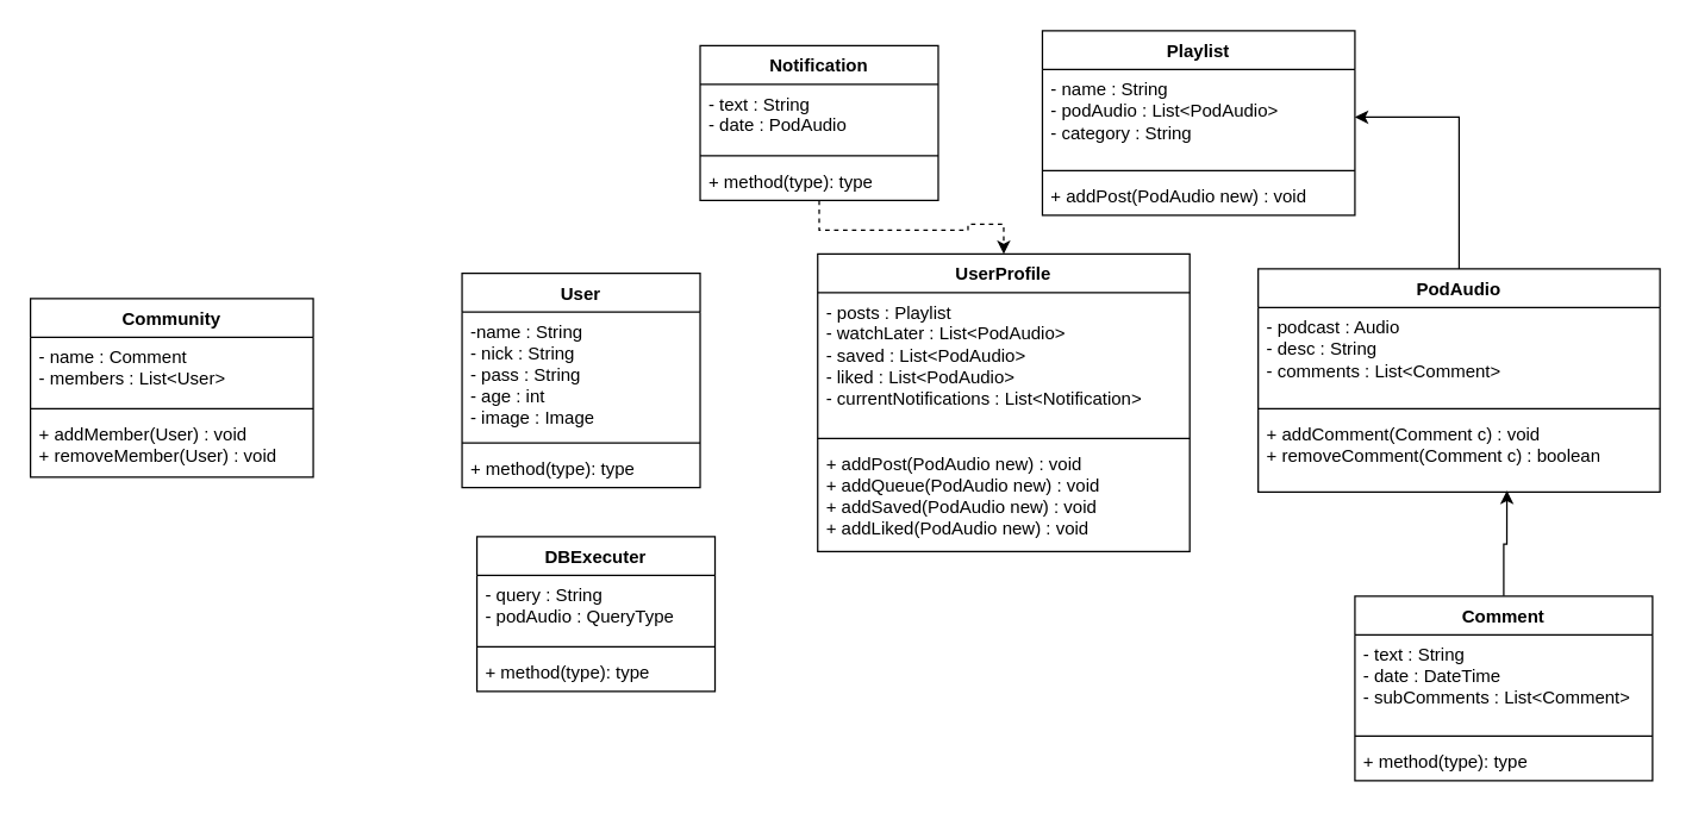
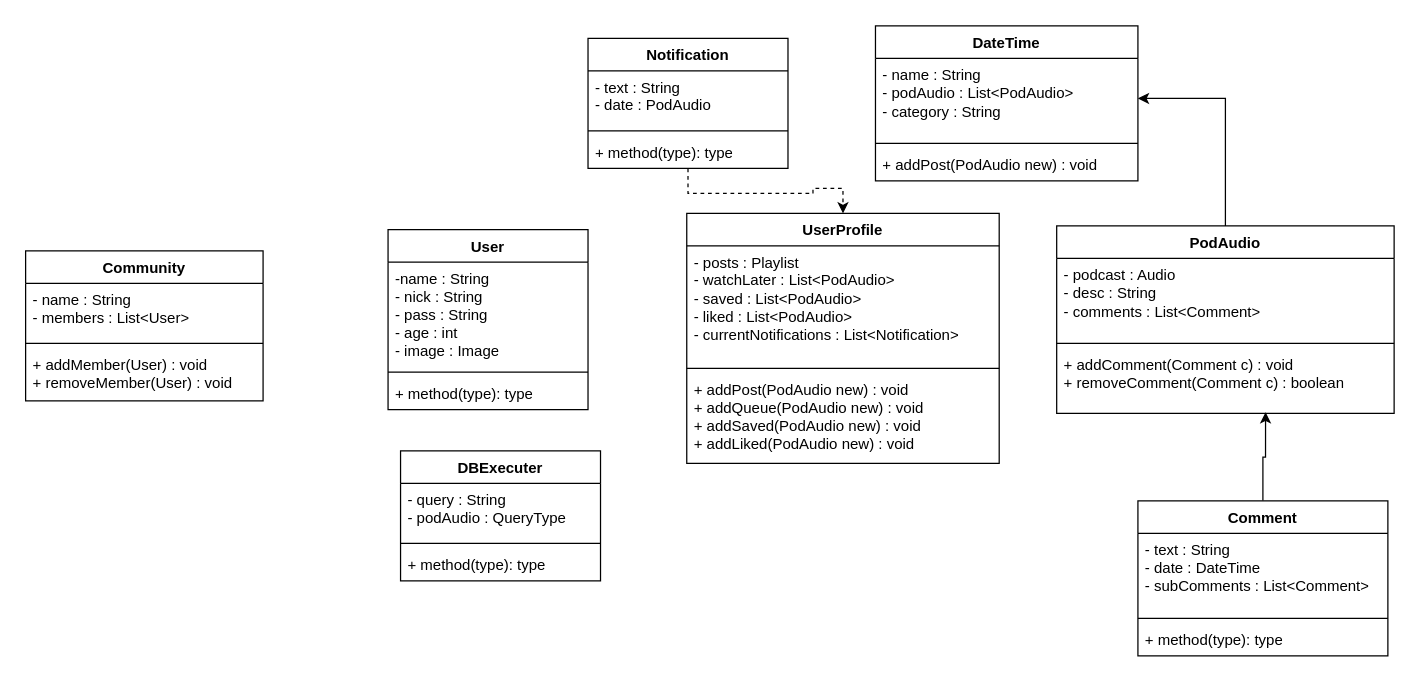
- <mxCell id="20" value="Playlist" style="swimlane;fontStyle=1;align=center;verticalAlign=top;childLayout=stackLayout;horizontal=1;startSize=26;horizontalStack=0;resizeParent=1;resizeParentMax=0;resizeLast=0;collapsible=1;marginBottom=0;whiteSpace=wrap;html=1;" vertex="1" parent="1"><mxGeometry x="700" y="20" width="210" height="124" as="geometry" /></mxCell>
+ <mxCell id="20" value="DateTime" style="swimlane;fontStyle=1;align=center;verticalAlign=top;childLayout=stackLayout;horizontal=1;startSize=26;horizontalStack=0;resizeParent=1;resizeParentMax=0;resizeLast=0;collapsible=1;marginBottom=0;whiteSpace=wrap;html=1;" vertex="1" parent="1"><mxGeometry x="700" y="20" width="210" height="124" as="geometry" /></mxCell>
- <mxCell id="34" value="&lt;div&gt;- name : Comment&lt;/div&gt;&lt;div&gt;- members : List&amp;lt;User&amp;gt;&lt;br&gt;&lt;/div&gt;" style="text;strokeColor=none;fillColor=none;align=left;verticalAlign=top;spacingLeft=4;spacingRight=4;overflow=hidden;rotatable=0;points=[[0,0.5],[1,0.5]];portConstraint=eastwest;whiteSpace=wrap;html=1;" vertex="1" parent="33"><mxGeometry y="26" width="190" height="44" as="geometry" /></mxCell>
+ <mxCell id="34" value="&lt;div&gt;- name : String&lt;/div&gt;&lt;div&gt;- members : List&amp;lt;User&amp;gt;&lt;br&gt;&lt;/div&gt;" style="text;strokeColor=none;fillColor=none;align=left;verticalAlign=top;spacingLeft=4;spacingRight=4;overflow=hidden;rotatable=0;points=[[0,0.5],[1,0.5]];portConstraint=eastwest;whiteSpace=wrap;html=1;" vertex="1" parent="33"><mxGeometry y="26" width="190" height="44" as="geometry" /></mxCell>
